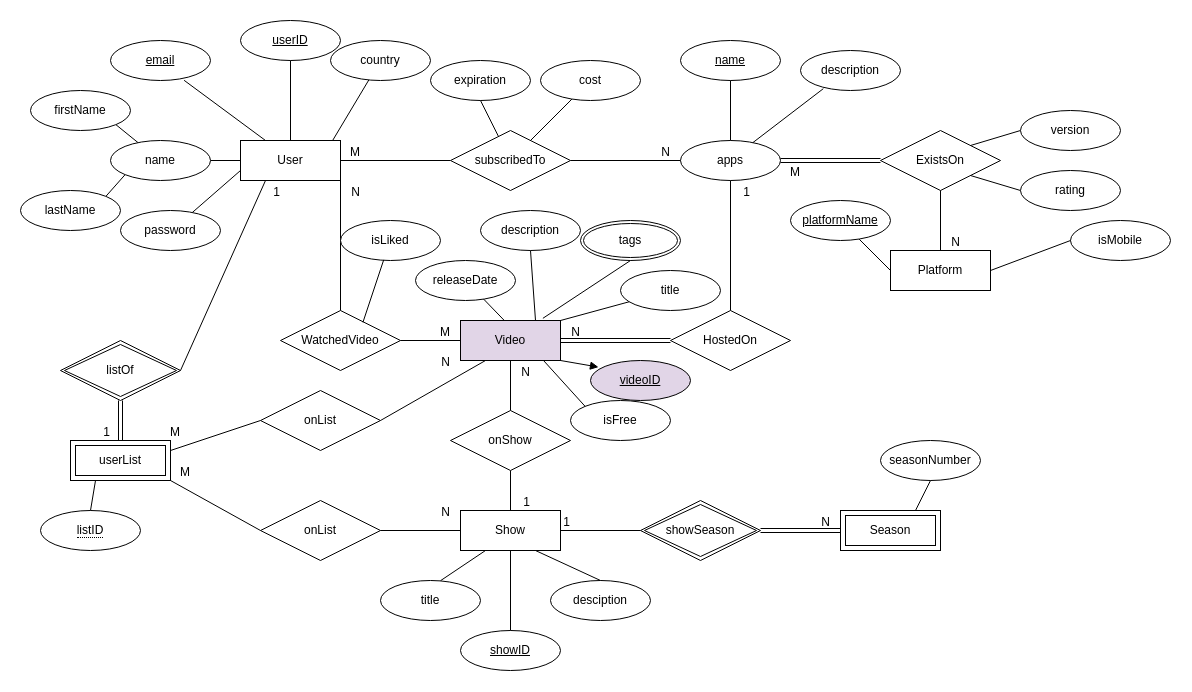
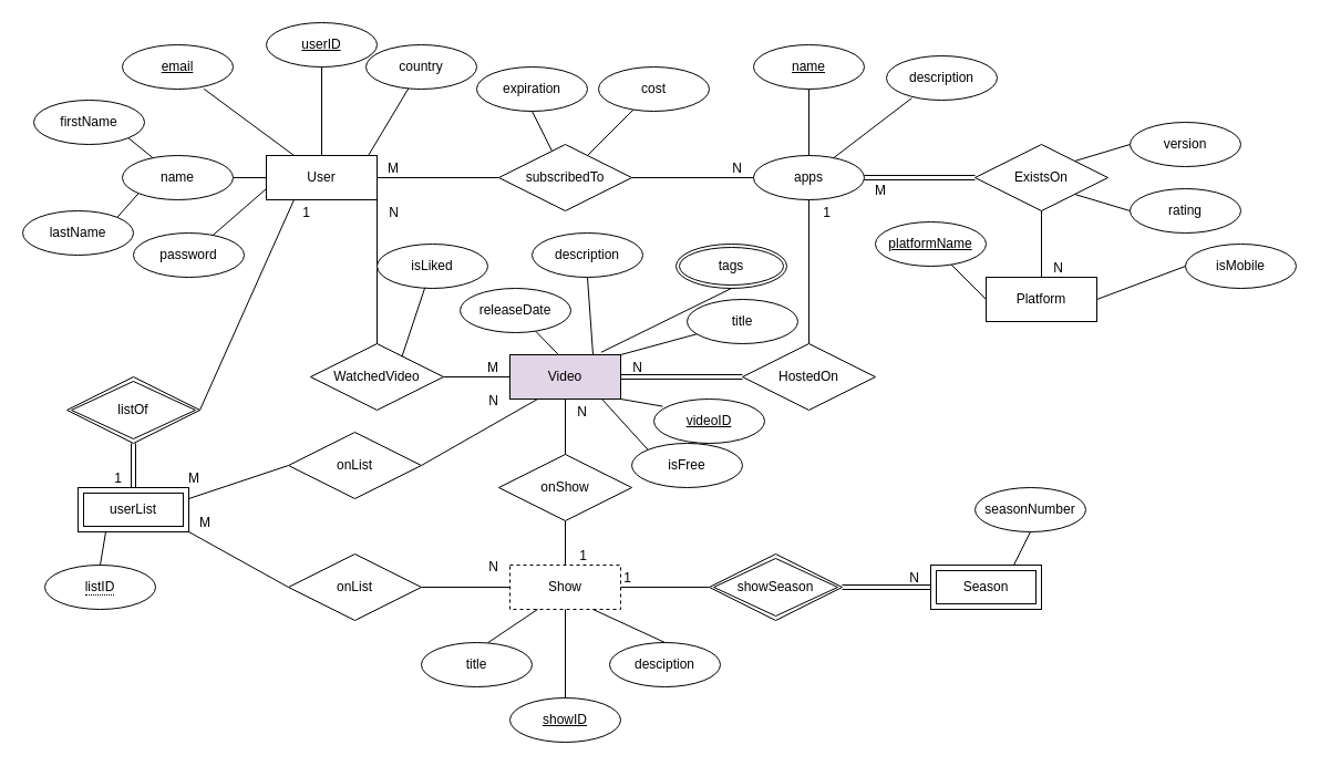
- <mxCell id="48" value="tags" style="ellipse;shape=doubleEllipse;margin=3;whiteSpace=wrap;html=1;align=center;" vertex="1" parent="1"><mxGeometry x="580" y="220" width="100" height="40" as="geometry" /></mxCell>
+ <mxCell id="48" value="tags" style="ellipse;shape=doubleEllipse;margin=3;whiteSpace=wrap;html=1;align=center;" vertex="1" parent="1"><mxGeometry x="610" y="220" width="100" height="40" as="geometry" /></mxCell>
- <mxCell id="81" value="" style="endArrow=block;html=1;rounded=0;entryX=0.08;entryY=0.165;entryDx=0;entryDy=0;entryPerimeter=0;exitX=1;exitY=1;exitDx=0;exitDy=0;" edge="1" parent="1" source="43" target="49"><mxGeometry relative="1" as="geometry"><mxPoint x="500" y="410" as="sourcePoint" /><mxPoint x="660" y="410" as="targetPoint" /></mxGeometry></mxCell>
+ <mxCell id="81" value="" style="endArrow=none;html=1;rounded=0;entryX=0.08;entryY=0.165;entryDx=0;entryDy=0;entryPerimeter=0;exitX=1;exitY=1;exitDx=0;exitDy=0;" edge="1" parent="1" source="43" target="49"><mxGeometry relative="1" as="geometry"><mxPoint x="500" y="410" as="sourcePoint" /><mxPoint x="660" y="410" as="targetPoint" /></mxGeometry></mxCell>
- <mxCell id="49" value="videoID" style="ellipse;whiteSpace=wrap;html=1;align=center;fontStyle=4;fillColor=#e1d5e7;" vertex="1" parent="1"><mxGeometry x="590" y="360" width="100" height="40" as="geometry" /></mxCell>
+ <mxCell id="49" value="videoID" style="ellipse;whiteSpace=wrap;html=1;align=center;fontStyle=4" vertex="1" parent="1"><mxGeometry x="590" y="360" width="100" height="40" as="geometry" /></mxCell>
- <mxCell id="64" value="Show" style="whiteSpace=wrap;html=1;align=center;" vertex="1" parent="1"><mxGeometry x="460" y="510" width="100" height="40" as="geometry" /></mxCell>
+ <mxCell id="64" value="Show" style="whiteSpace=wrap;html=1;align=center;dashed=1;" vertex="1" parent="1"><mxGeometry x="460" y="510" width="100" height="40" as="geometry" /></mxCell>
